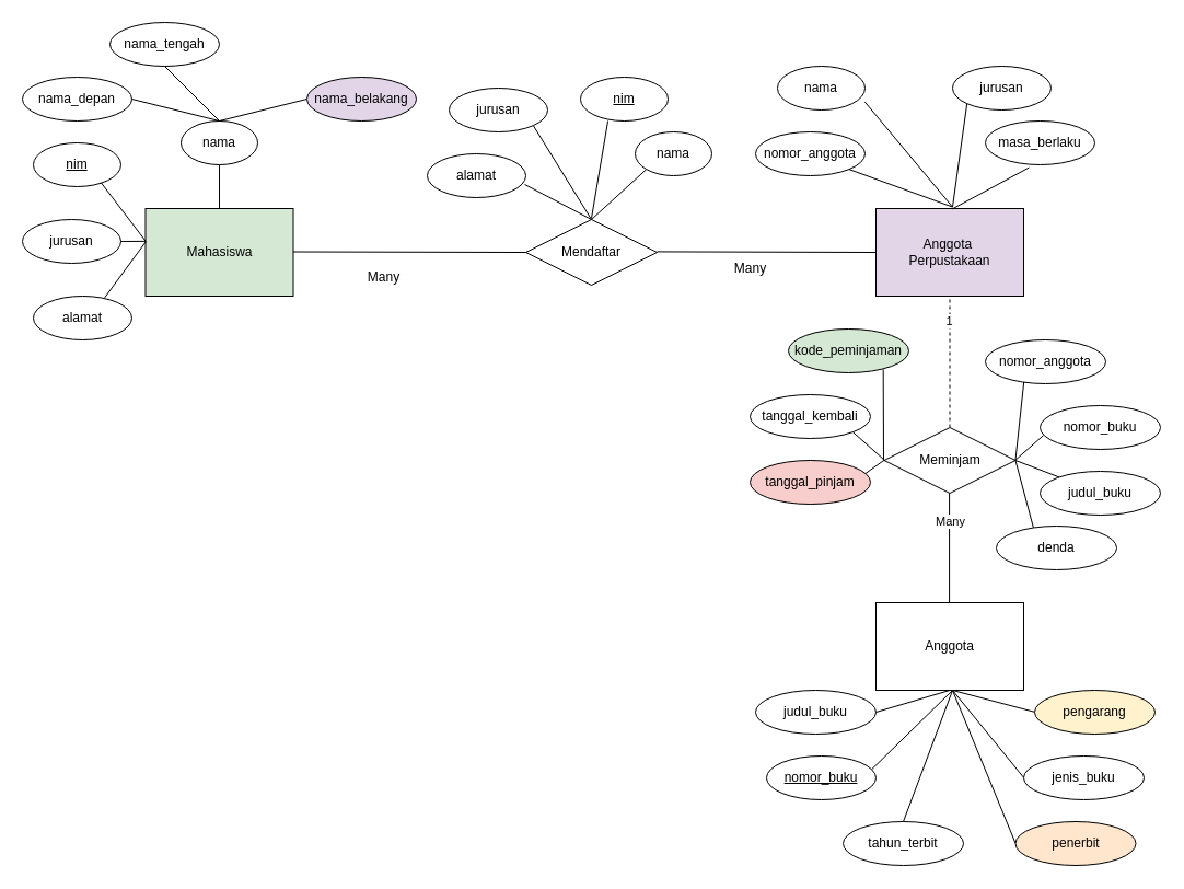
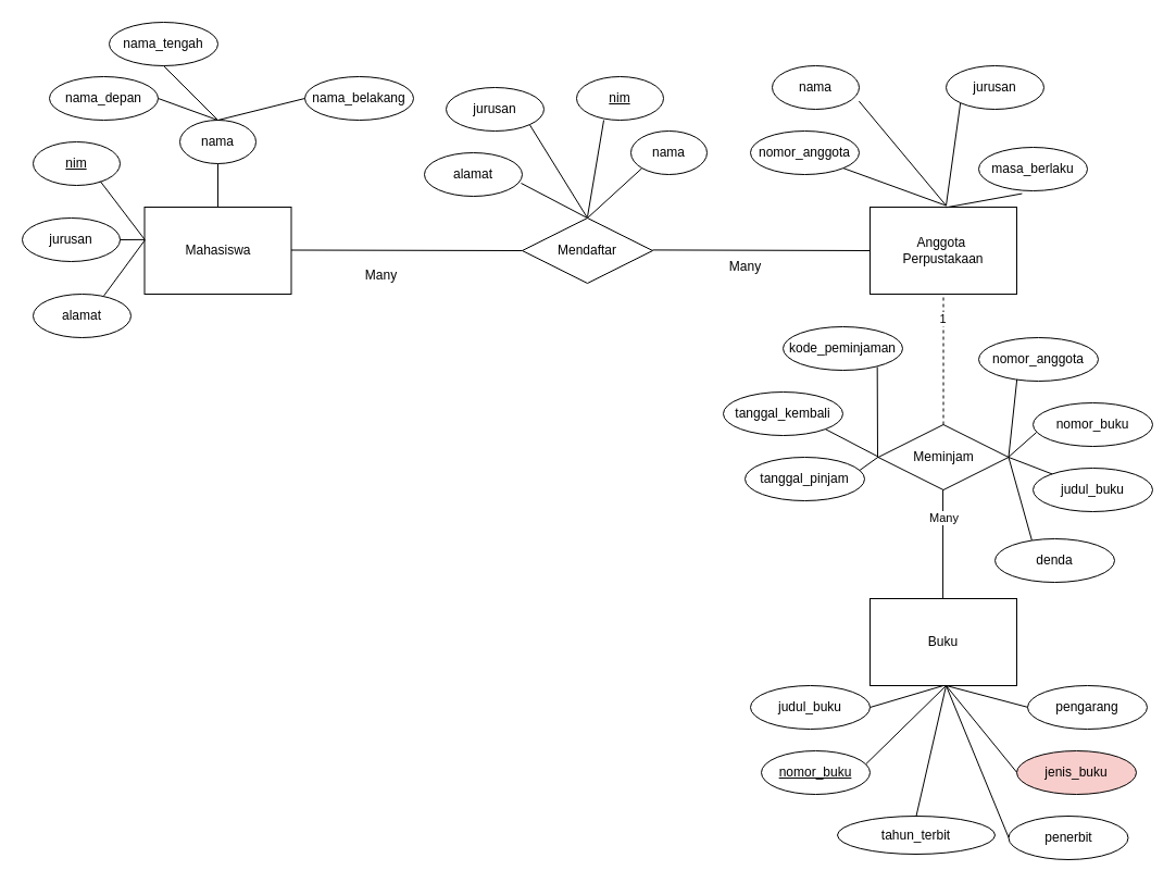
- <mxCell id="3" value="nama_depan" style="ellipse;whiteSpace=wrap;html=1;align=center;" vertex="1" parent="1"><mxGeometry x="20" y="70" width="100" height="40" as="geometry" /></mxCell>
+ <mxCell id="3" value="nama_depan" style="ellipse;whiteSpace=wrap;html=1;align=center;" vertex="1" parent="1"><mxGeometry x="45" y="70" width="100" height="40" as="geometry" /></mxCell>
- <mxCell id="4" value="nama_belakang" style="ellipse;whiteSpace=wrap;html=1;align=center;fillColor=#e1d5e7;" vertex="1" parent="1"><mxGeometry x="280" y="70" width="100" height="40" as="geometry" /></mxCell>
+ <mxCell id="4" value="nama_belakang" style="ellipse;whiteSpace=wrap;html=1;align=center;" vertex="1" parent="1"><mxGeometry x="280" y="70" width="100" height="40" as="geometry" /></mxCell>
- <mxCell id="32" value="masa_berlaku" style="ellipse;whiteSpace=wrap;html=1;align=center;" vertex="1" parent="1"><mxGeometry x="900" y="110" width="100" height="40" as="geometry" /></mxCell>
+ <mxCell id="32" value="masa_berlaku" style="ellipse;whiteSpace=wrap;html=1;align=center;" vertex="1" parent="1"><mxGeometry x="900" y="135" width="100" height="40" as="geometry" /></mxCell>
- <mxCell id="6" value="Mahasiswa" style="whiteSpace=wrap;html=1;align=center;fillColor=#d5e8d4;" vertex="1" parent="1"><mxGeometry x="132.5" y="190" width="135" height="80" as="geometry" /></mxCell>
+ <mxCell id="6" value="Mahasiswa" style="whiteSpace=wrap;html=1;align=center;" vertex="1" parent="1"><mxGeometry x="132.5" y="190" width="135" height="80" as="geometry" /></mxCell>
- <mxCell id="28" value="Anggota&amp;nbsp;&lt;div&gt;Perpustakaan&lt;/div&gt;" style="whiteSpace=wrap;html=1;align=center;fillColor=#e1d5e7;" vertex="1" parent="1"><mxGeometry x="800" y="190" width="135" height="80" as="geometry" /></mxCell>
+ <mxCell id="28" value="Anggota&amp;nbsp;&lt;div&gt;Perpustakaan&lt;/div&gt;" style="whiteSpace=wrap;html=1;align=center;" vertex="1" parent="1"><mxGeometry x="800" y="190" width="135" height="80" as="geometry" /></mxCell>
- <mxCell id="42" value="kode_peminjaman" style="ellipse;whiteSpace=wrap;html=1;align=center;fillColor=#d5e8d4;" vertex="1" parent="1"><mxGeometry x="720" y="300" width="110" height="40" as="geometry" /></mxCell>
+ <mxCell id="42" value="kode_peminjaman" style="ellipse;whiteSpace=wrap;html=1;align=center;" vertex="1" parent="1"><mxGeometry x="720" y="300" width="110" height="40" as="geometry" /></mxCell>
- <mxCell id="43" value="tanggal_kembali" style="ellipse;whiteSpace=wrap;html=1;align=center;" vertex="1" parent="1"><mxGeometry x="685" y="360" width="110" height="40" as="geometry" /></mxCell>
+ <mxCell id="43" value="tanggal_kembali" style="ellipse;whiteSpace=wrap;html=1;align=center;" vertex="1" parent="1"><mxGeometry x="665" y="360" width="110" height="40" as="geometry" /></mxCell>
- <mxCell id="44" value="tanggal_pinjam" style="ellipse;whiteSpace=wrap;html=1;align=center;fillColor=#f8cecc;" vertex="1" parent="1"><mxGeometry x="685" y="420" width="110" height="40" as="geometry" /></mxCell>
+ <mxCell id="44" value="tanggal_pinjam" style="ellipse;whiteSpace=wrap;html=1;align=center;" vertex="1" parent="1"><mxGeometry x="685" y="420" width="110" height="40" as="geometry" /></mxCell>
- <mxCell id="51" value="denda" style="ellipse;whiteSpace=wrap;html=1;align=center;" vertex="1" parent="1"><mxGeometry x="910" y="480" width="110" height="40" as="geometry" /></mxCell>
+ <mxCell id="51" value="denda" style="ellipse;whiteSpace=wrap;html=1;align=center;" vertex="1" parent="1"><mxGeometry x="915" y="495" width="110" height="40" as="geometry" /></mxCell>
- <mxCell id="56" value="Anggota" style="whiteSpace=wrap;html=1;align=center;" vertex="1" parent="1"><mxGeometry x="800" y="550" width="135" height="80" as="geometry" /></mxCell>
+ <mxCell id="56" value="Buku" style="whiteSpace=wrap;html=1;align=center;" vertex="1" parent="1"><mxGeometry x="800" y="550" width="135" height="80" as="geometry" /></mxCell>
- <mxCell id="62" value="pengarang" style="ellipse;whiteSpace=wrap;html=1;align=center;fillColor=#fff2cc;" vertex="1" parent="1"><mxGeometry x="945" y="630" width="110" height="40" as="geometry" /></mxCell>
+ <mxCell id="62" value="pengarang" style="ellipse;whiteSpace=wrap;html=1;align=center;" vertex="1" parent="1"><mxGeometry x="945" y="630" width="110" height="40" as="geometry" /></mxCell>
- <mxCell id="61" value="jenis_buku" style="ellipse;whiteSpace=wrap;html=1;align=center;" vertex="1" parent="1"><mxGeometry x="935" y="690" width="110" height="40" as="geometry" /></mxCell>
+ <mxCell id="61" value="jenis_buku" style="ellipse;whiteSpace=wrap;html=1;align=center;fillColor=#f8cecc;" vertex="1" parent="1"><mxGeometry x="935" y="690" width="110" height="40" as="geometry" /></mxCell>
- <mxCell id="59" value="tahun_terbit" style="ellipse;whiteSpace=wrap;html=1;align=center;" vertex="1" parent="1"><mxGeometry x="770" y="750" width="110" height="40" as="geometry" /></mxCell>
+ <mxCell id="59" value="tahun_terbit" style="ellipse;whiteSpace=wrap;html=1;align=center;" vertex="1" parent="1"><mxGeometry x="770" y="750" width="145" height="35" as="geometry" /></mxCell>
- <mxCell id="60" value="penerbit" style="ellipse;whiteSpace=wrap;html=1;align=center;fillColor=#ffe6cc;" vertex="1" parent="1"><mxGeometry x="927.5" y="750" width="110" height="40" as="geometry" /></mxCell>
+ <mxCell id="60" value="penerbit" style="ellipse;whiteSpace=wrap;html=1;align=center;" vertex="1" parent="1"><mxGeometry x="927.5" y="750" width="110" height="40" as="geometry" /></mxCell>
